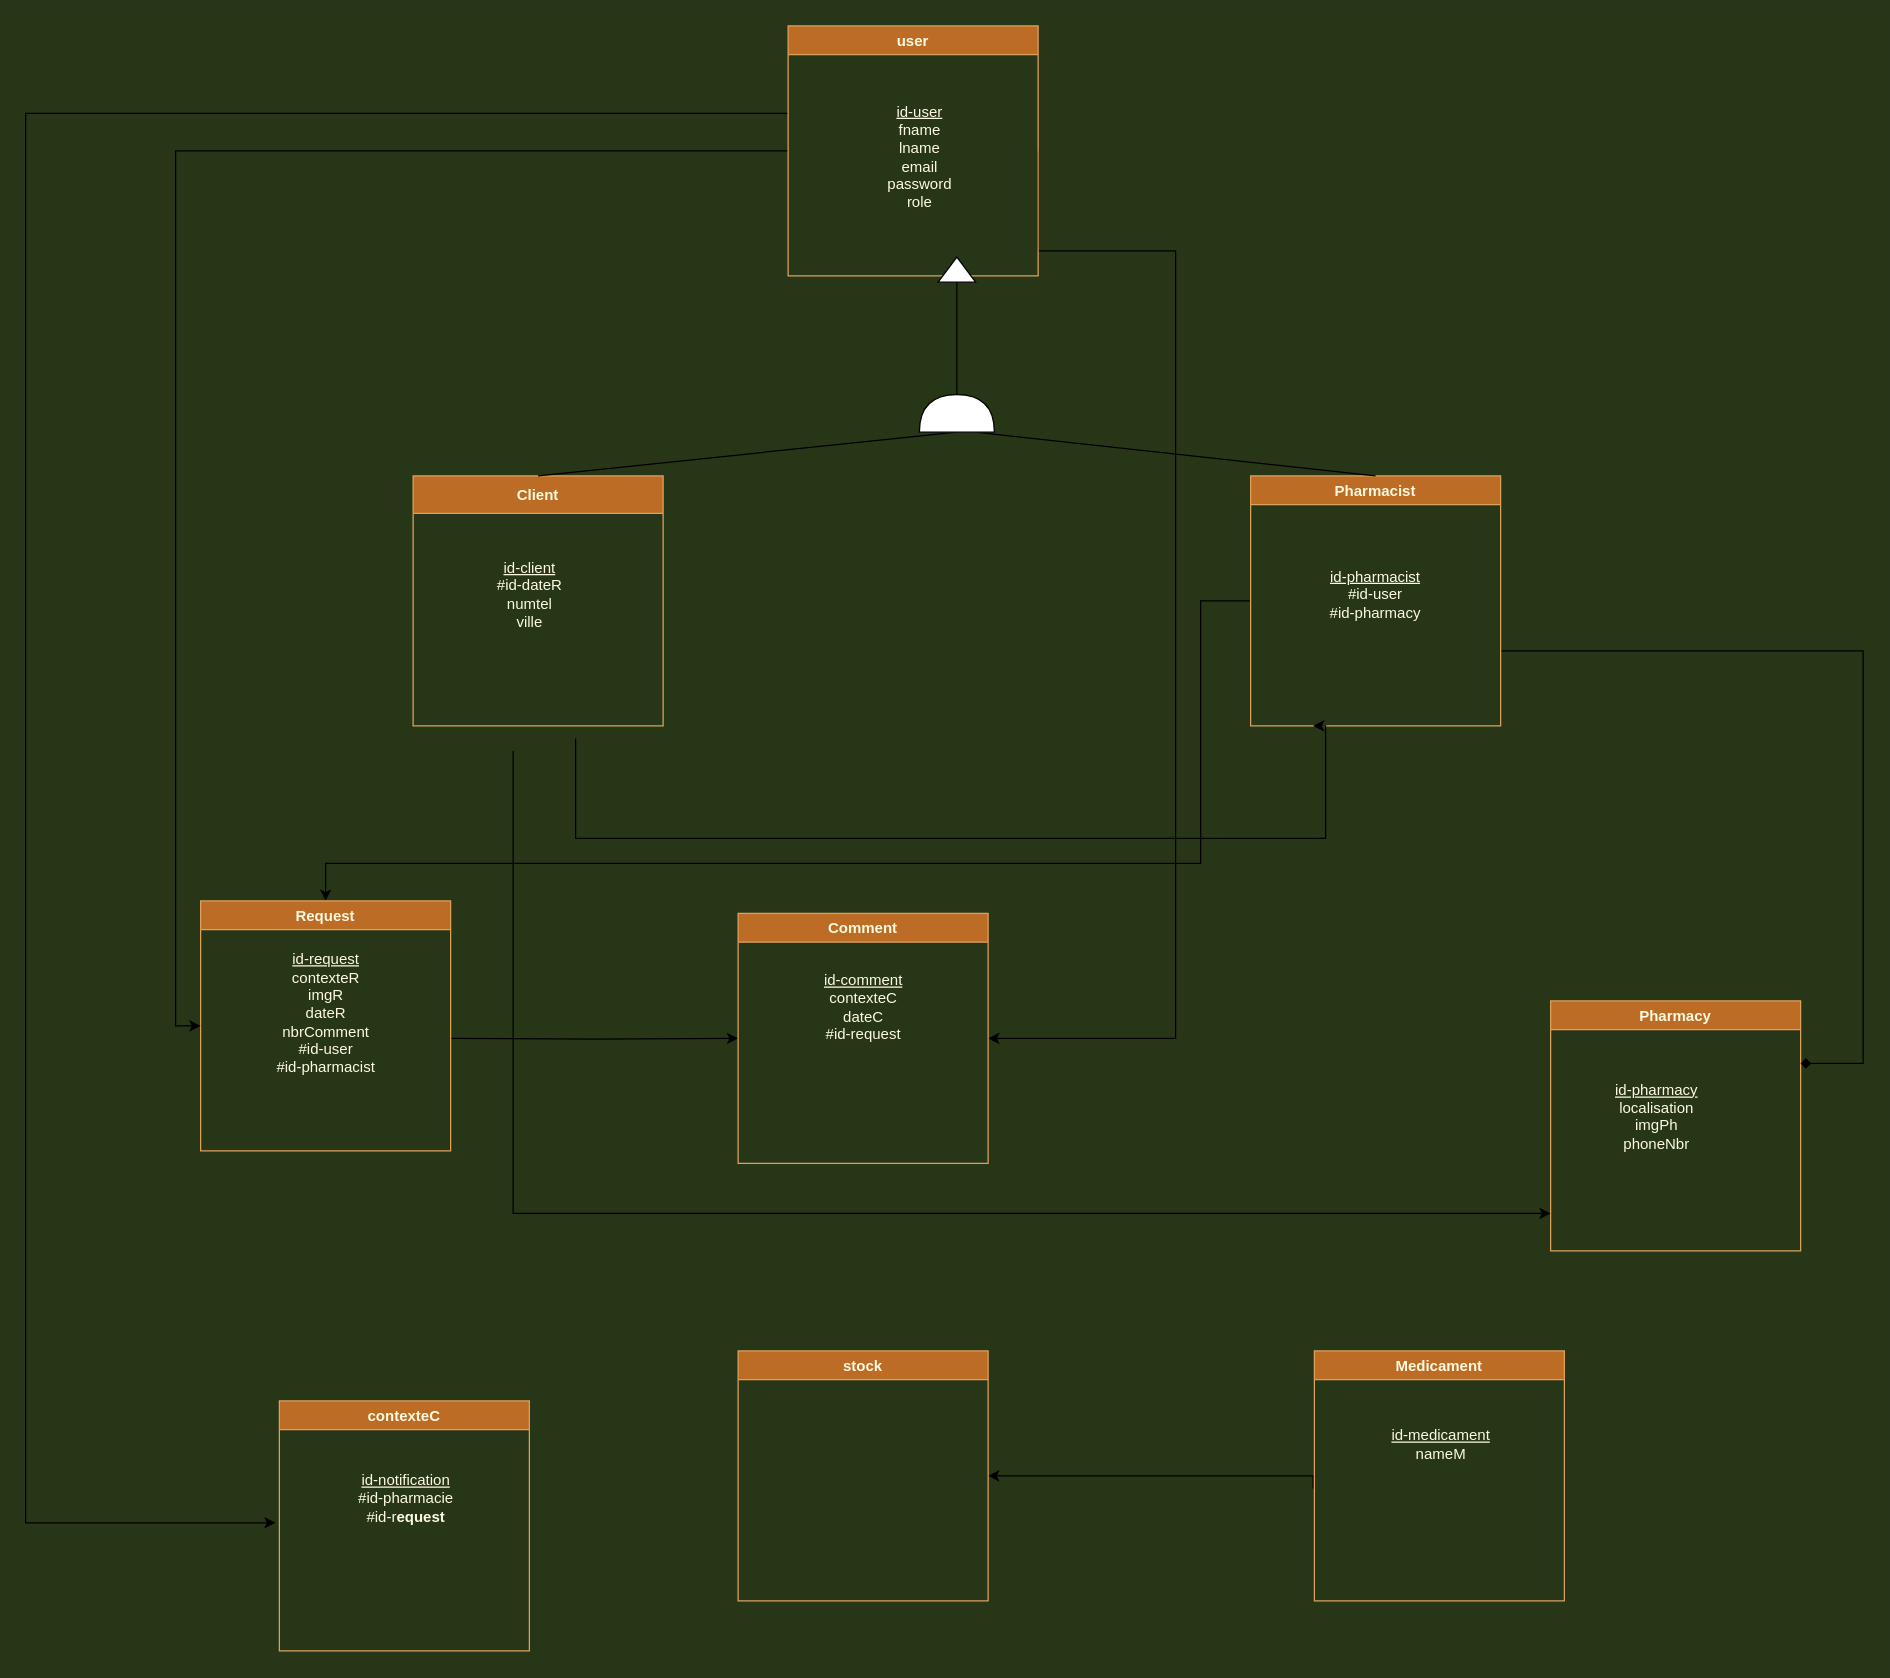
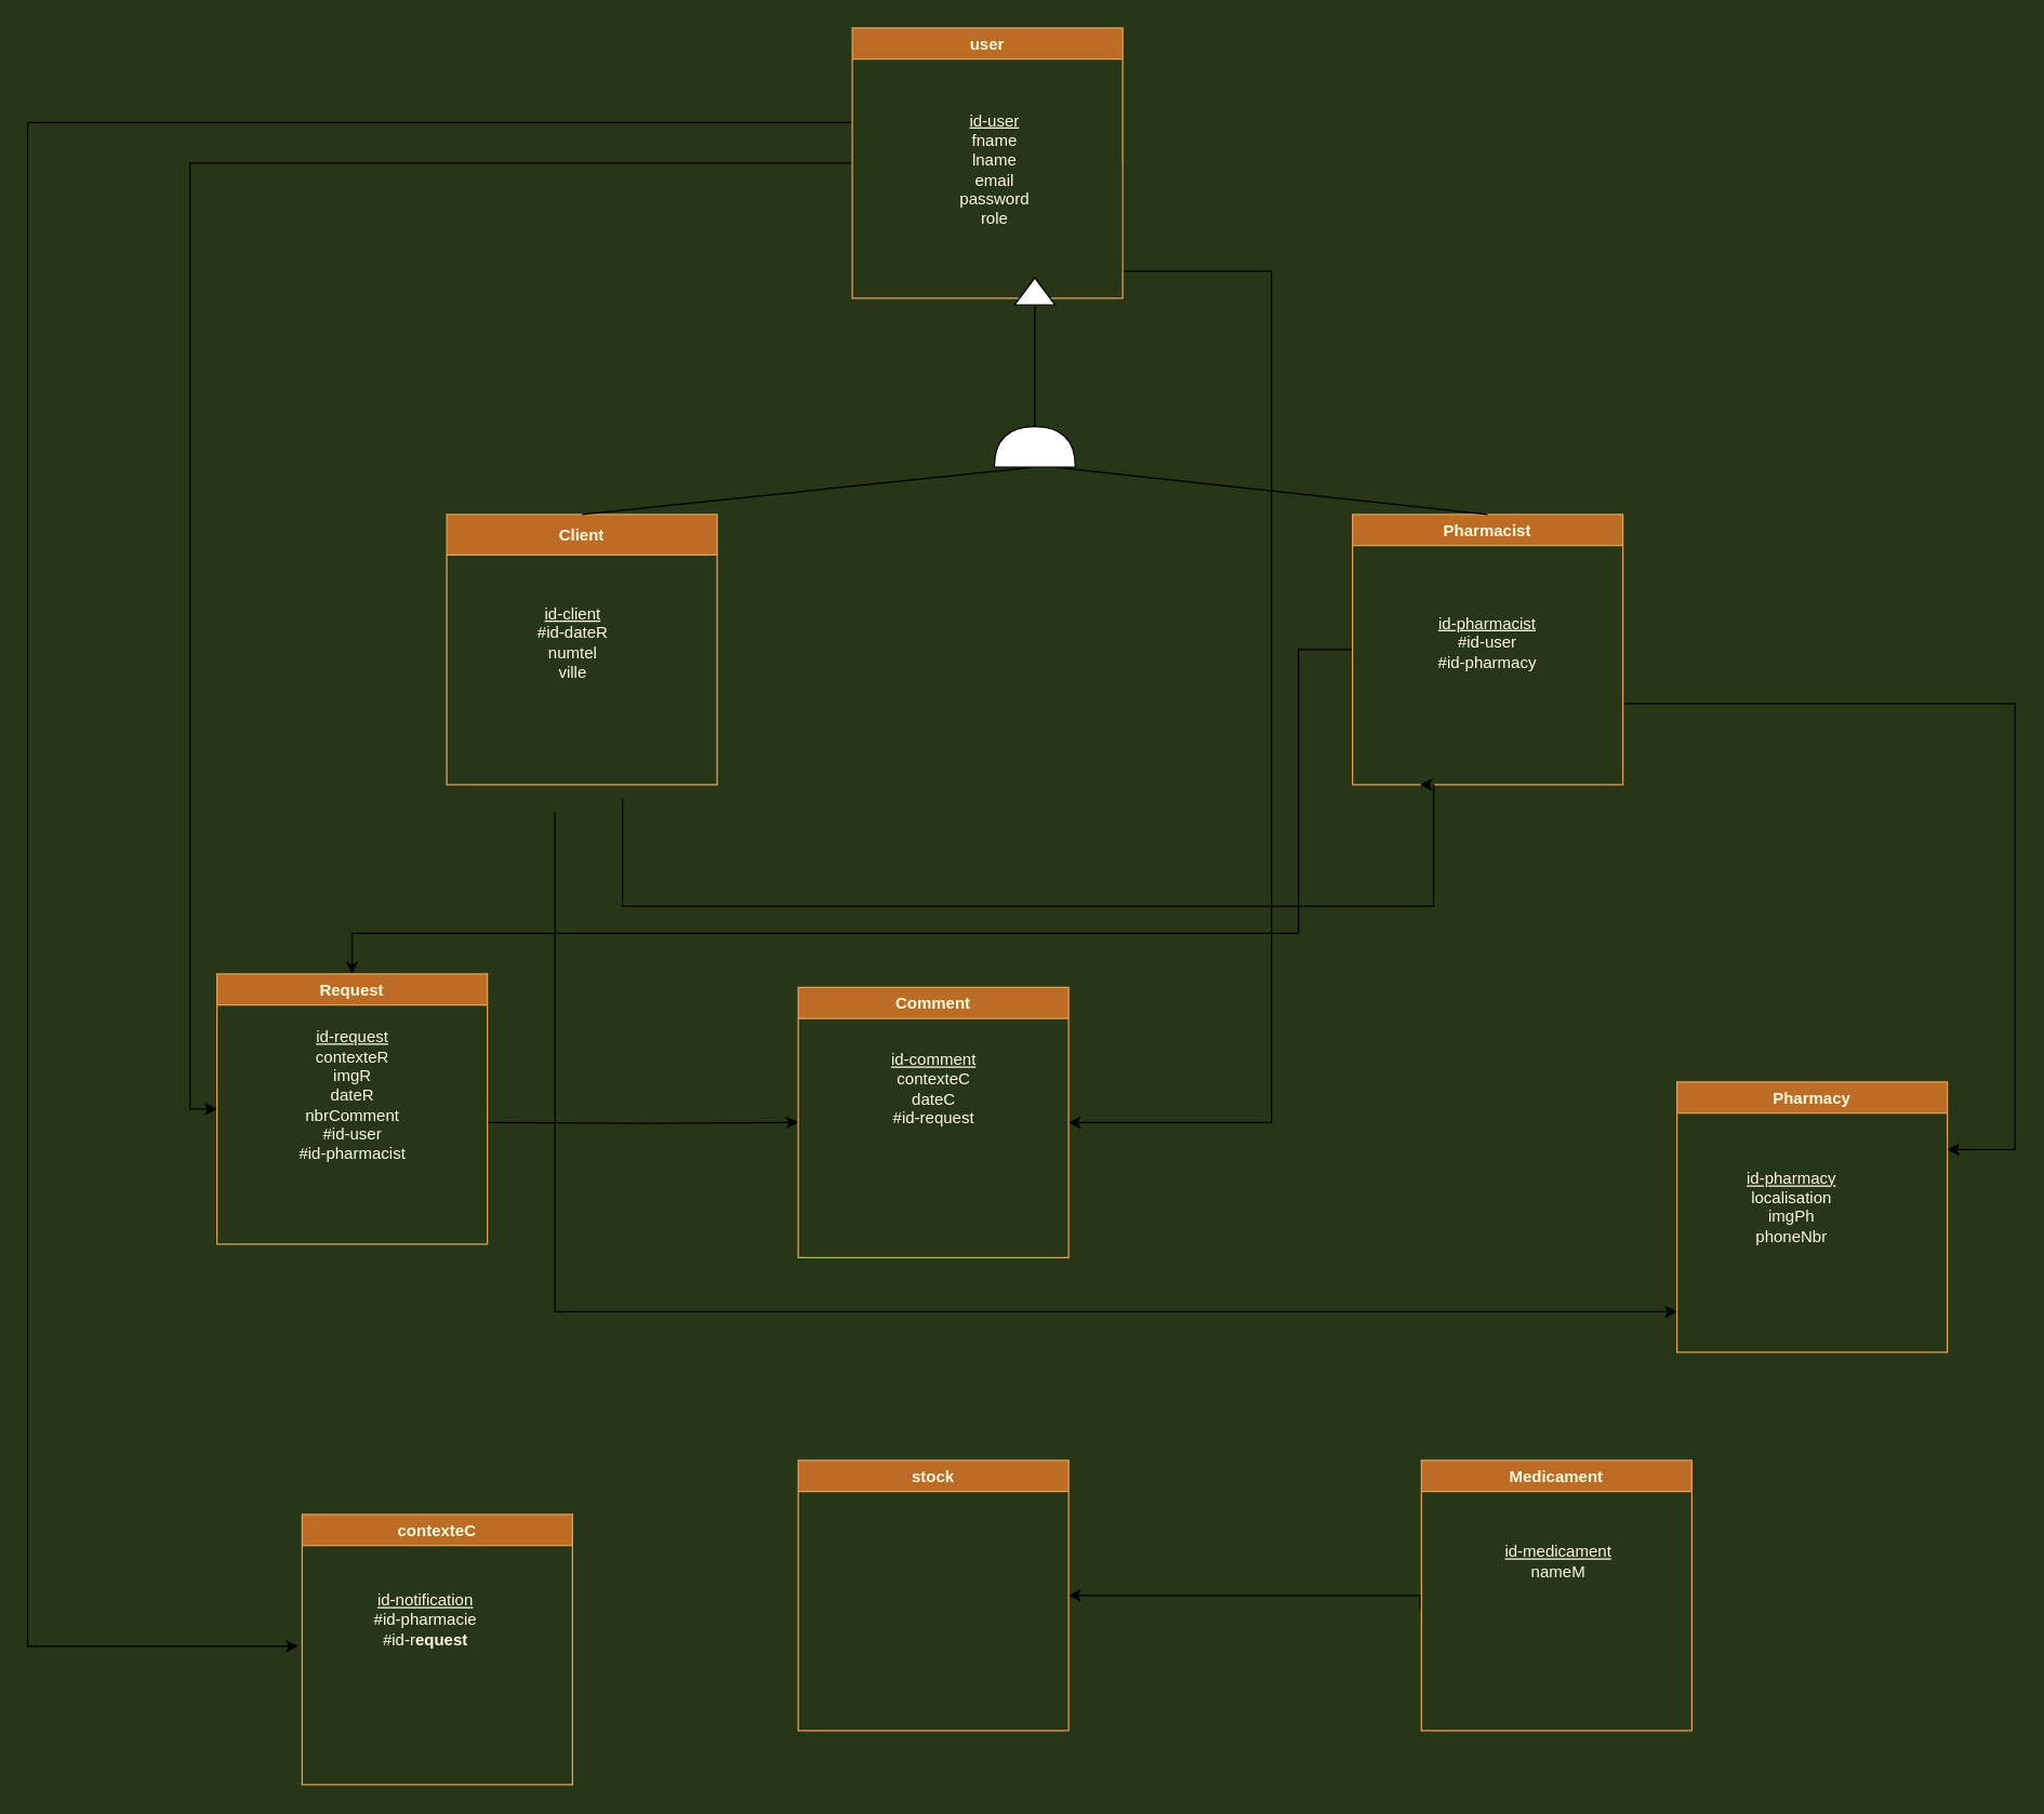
- <mxCell id="6" style="edgeStyle=orthogonalEdgeStyle;rounded=0;orthogonalLoop=1;jettySize=auto;html=1;entryX=1;entryY=0.25;entryDx=0;entryDy=0;endArrow=diamond;" parent="1" source="7" target="3" edge="1"><mxGeometry relative="1" as="geometry"><Array as="points"><mxPoint x="1490" y="520" /><mxPoint x="1490" y="850" /></Array></mxGeometry></mxCell>
+ <mxCell id="6" style="edgeStyle=orthogonalEdgeStyle;rounded=0;orthogonalLoop=1;jettySize=auto;html=1;entryX=1;entryY=0.25;entryDx=0;entryDy=0;" parent="1" source="7" target="3" edge="1"><mxGeometry relative="1" as="geometry"><Array as="points"><mxPoint x="1490" y="520" /><mxPoint x="1490" y="850" /></Array></mxGeometry></mxCell>
- <mxCell id="32" value="&lt;u&gt;id-notification&lt;br&gt;&lt;/u&gt;#id-pharmacie&lt;br&gt;#id-r&lt;span style=&quot;font-weight: 700&quot;&gt;equest&lt;/span&gt;" style="text;html=1;strokeColor=none;fillColor=none;align=center;verticalAlign=middle;whiteSpace=wrap;rounded=0;sketch=0;fontColor=#FEFAE0;" parent="31" vertex="1"><mxGeometry x="53.5" y="65" width="95" height="25" as="geometry" /></mxCell>
+ <mxCell id="32" value="&lt;u&gt;id-notification&lt;br&gt;&lt;/u&gt;#id-pharmacie&lt;br&gt;#id-r&lt;span style=&quot;font-weight: 700&quot;&gt;equest&lt;/span&gt;" style="text;html=1;strokeColor=none;fillColor=none;align=center;verticalAlign=middle;whiteSpace=wrap;rounded=0;sketch=0;fontColor=#FEFAE0;" parent="31" vertex="1"><mxGeometry x="43.5" y="65" width="95" height="25" as="geometry" /></mxCell>
